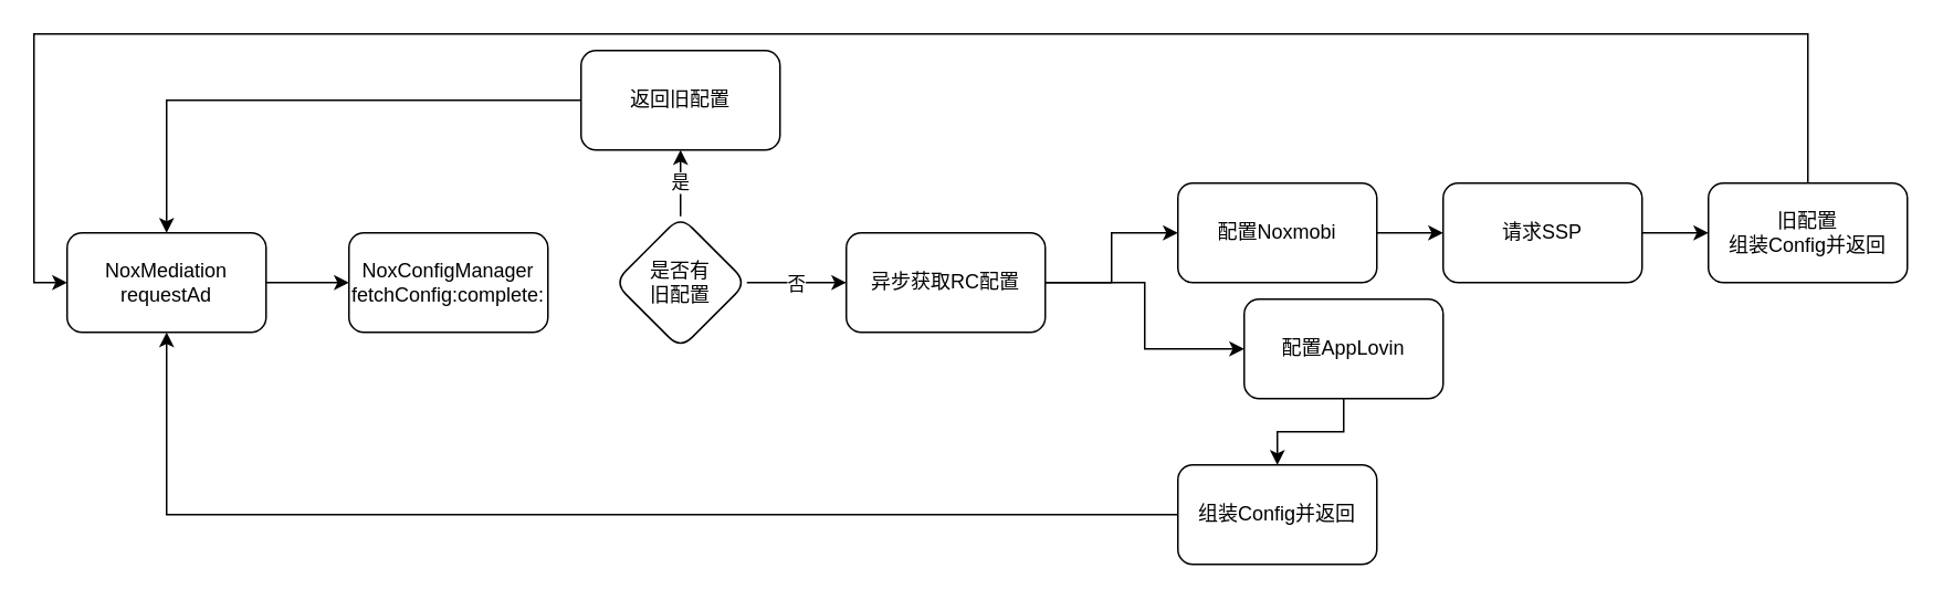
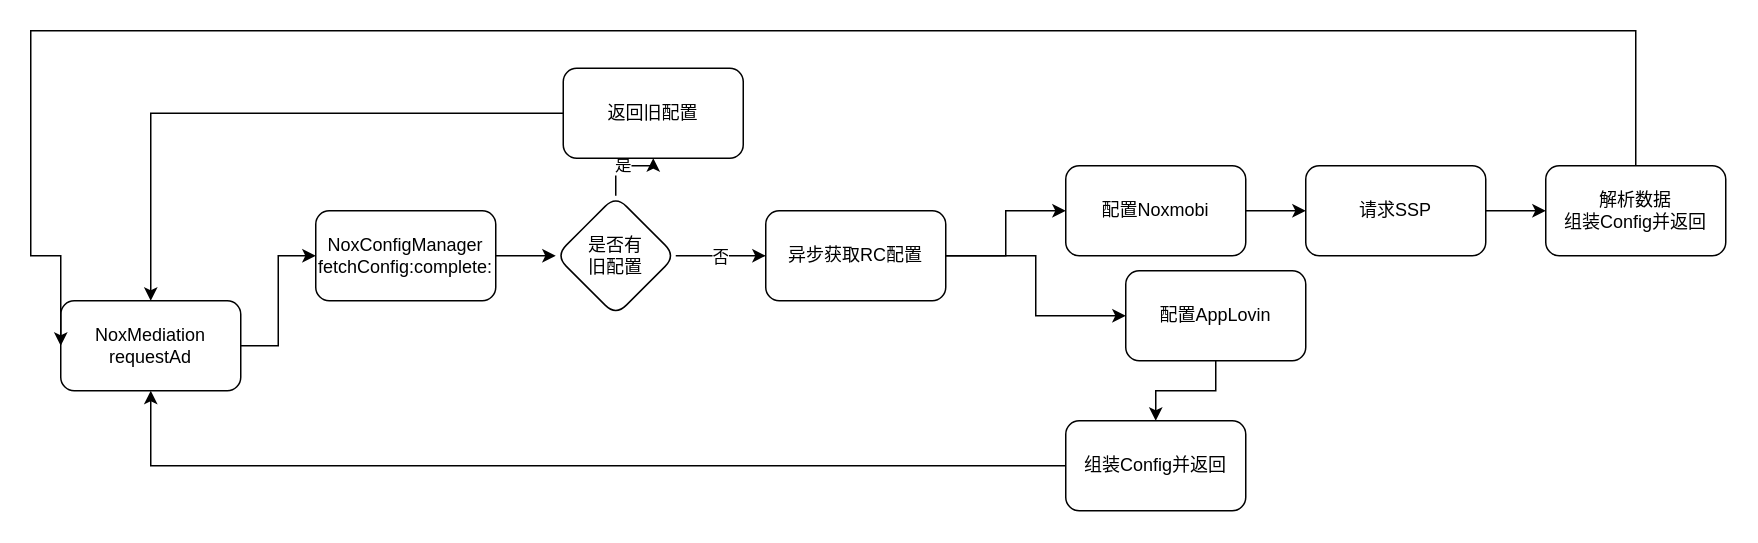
- <mxCell id="11" value="返回旧配置" style="whiteSpace=wrap;html=1;rounded=1;" vertex="1" parent="1"><mxGeometry x="350" y="30" width="120" height="60" as="geometry" /></mxCell>
+ <mxCell id="11" value="返回旧配置" style="whiteSpace=wrap;html=1;rounded=1;" vertex="1" parent="1"><mxGeometry x="375" y="45" width="120" height="60" as="geometry" /></mxCell>
- <mxCell id="24" value="旧配置&lt;br&gt;组装Config并返回" style="whiteSpace=wrap;html=1;rounded=1;" vertex="1" parent="1"><mxGeometry x="1030" y="110" width="120" height="60" as="geometry" /></mxCell>
+ <mxCell id="24" value="解析数据&lt;br&gt;组装Config并返回" style="whiteSpace=wrap;html=1;rounded=1;" vertex="1" parent="1"><mxGeometry x="1030" y="110" width="120" height="60" as="geometry" /></mxCell>
- <mxCell id="3" value="NoxMediation&lt;br&gt;requestAd" style="rounded=1;whiteSpace=wrap;html=1;" vertex="1" parent="1"><mxGeometry x="40" y="140" width="120" height="60" as="geometry" /></mxCell>
+ <mxCell id="3" value="NoxMediation&lt;br&gt;requestAd" style="rounded=1;whiteSpace=wrap;html=1;" vertex="1" parent="1"><mxGeometry x="40" y="200" width="120" height="60" as="geometry" /></mxCell>
+ <mxCell id="4" value="" style="edgeStyle=orthogonalEdgeStyle;rounded=0;orthogonalLoop=1;jettySize=auto;html=1;" edge="1" parent="1" source="5" target="9"><mxGeometry relative="1" as="geometry" /></mxCell>
